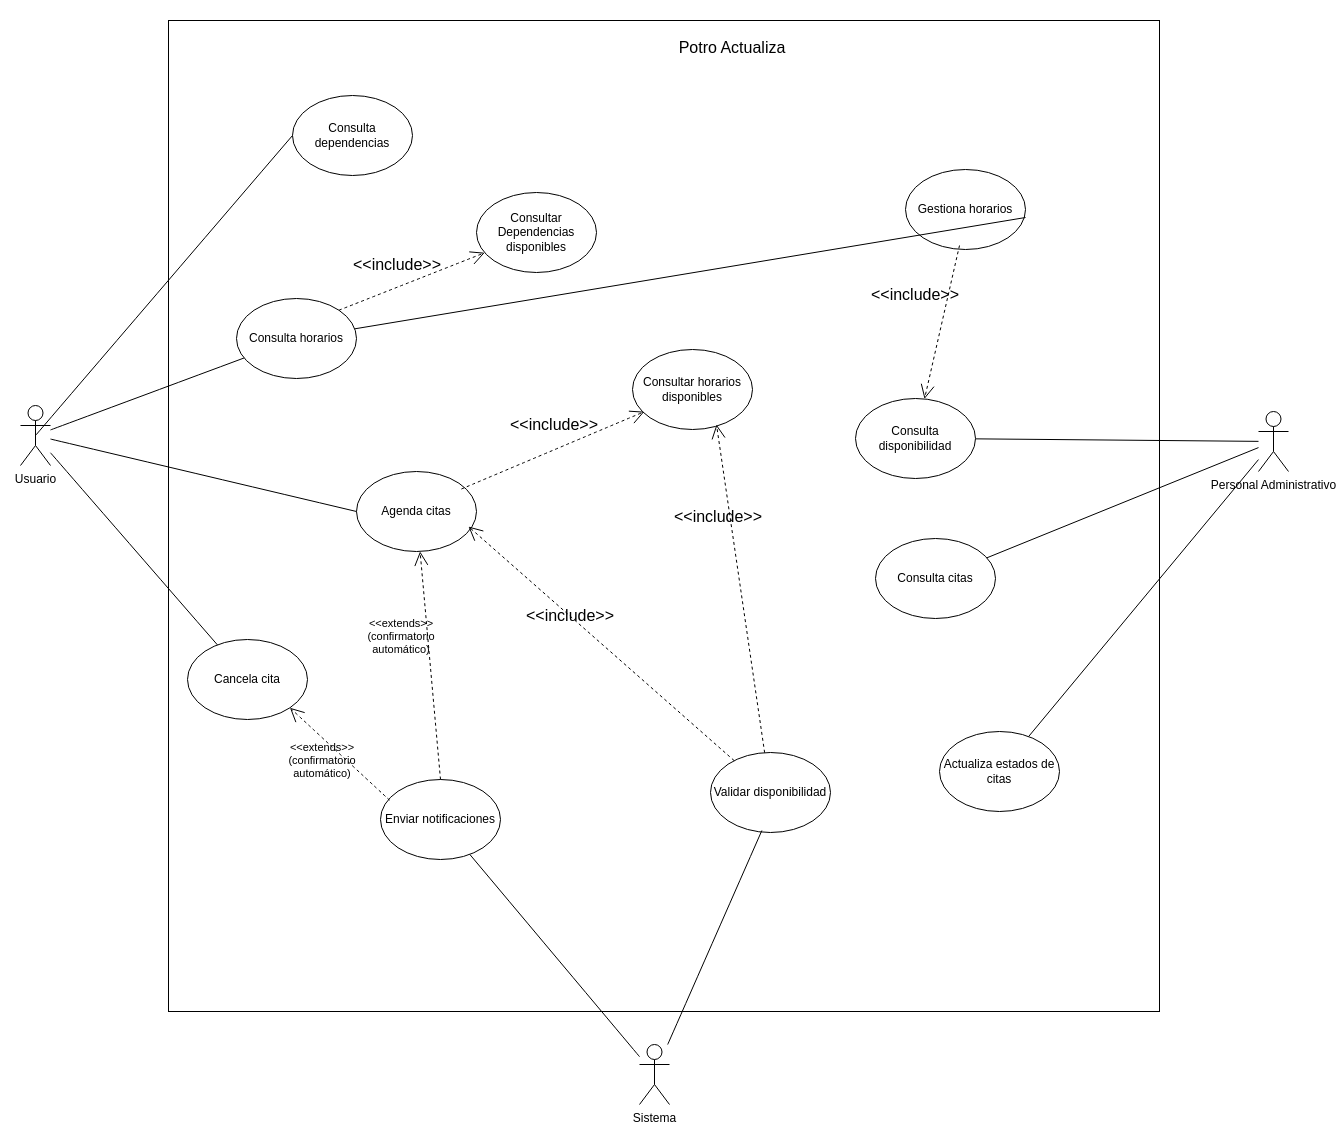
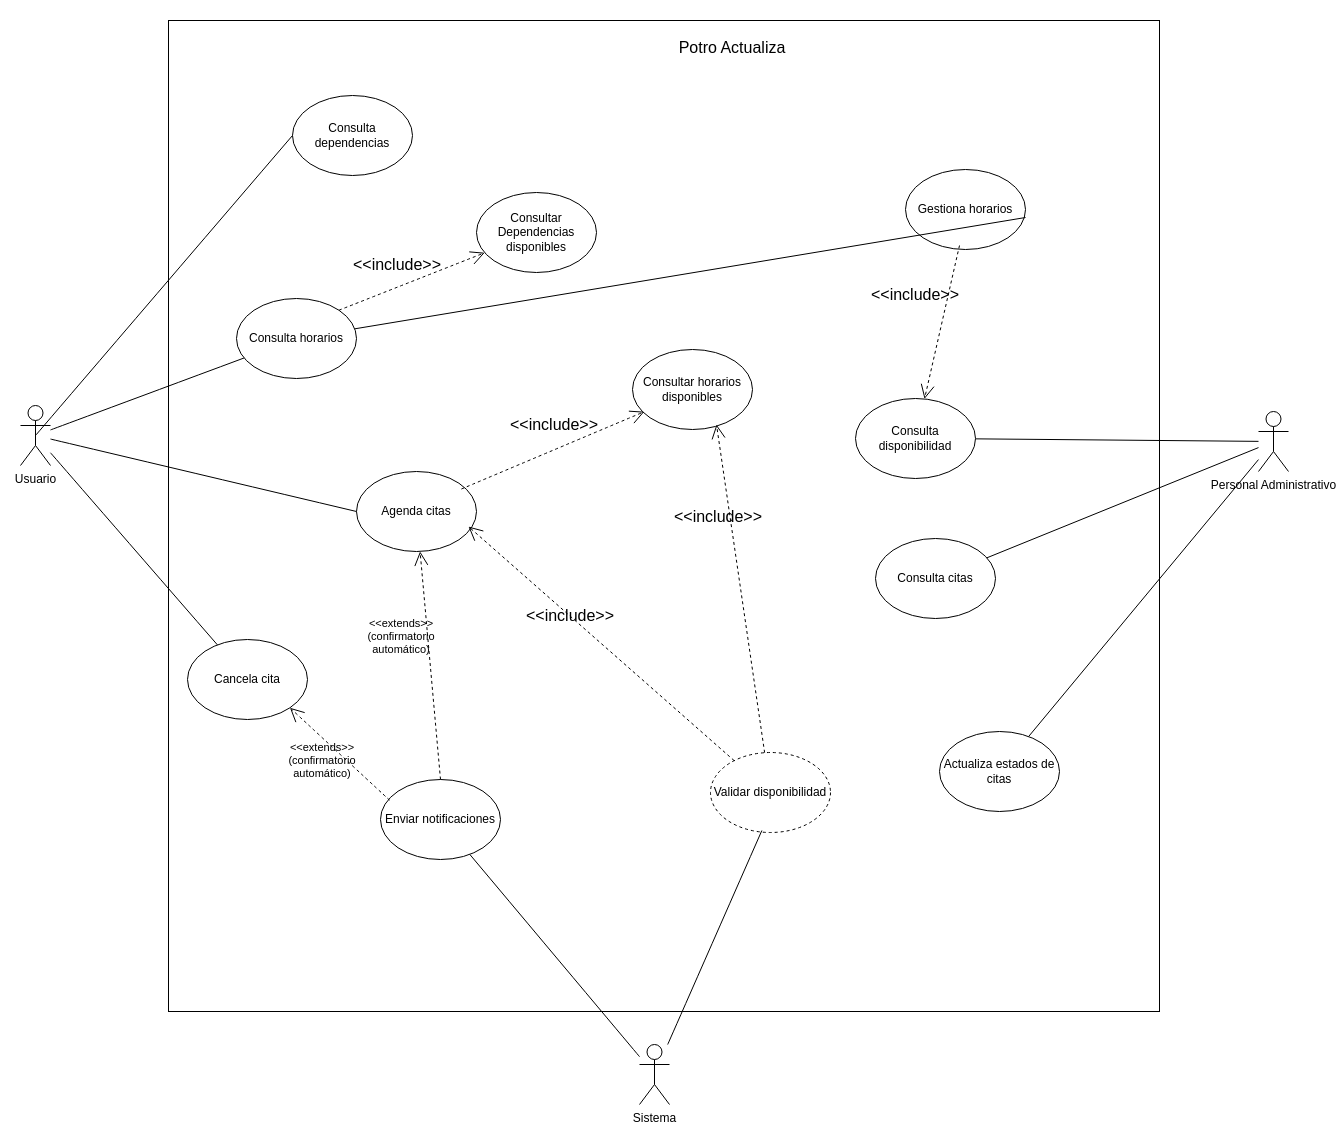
- <mxCell id="15" value="Validar disponibilidad" style="ellipse;whiteSpace=wrap;html=1;" parent="1" vertex="1"><mxGeometry x="710" y="752" width="120" height="80" as="geometry" /></mxCell>
+ <mxCell id="15" value="Validar disponibilidad" style="ellipse;whiteSpace=wrap;html=1;dashed=1;" parent="1" vertex="1"><mxGeometry x="710" y="752" width="120" height="80" as="geometry" /></mxCell>
